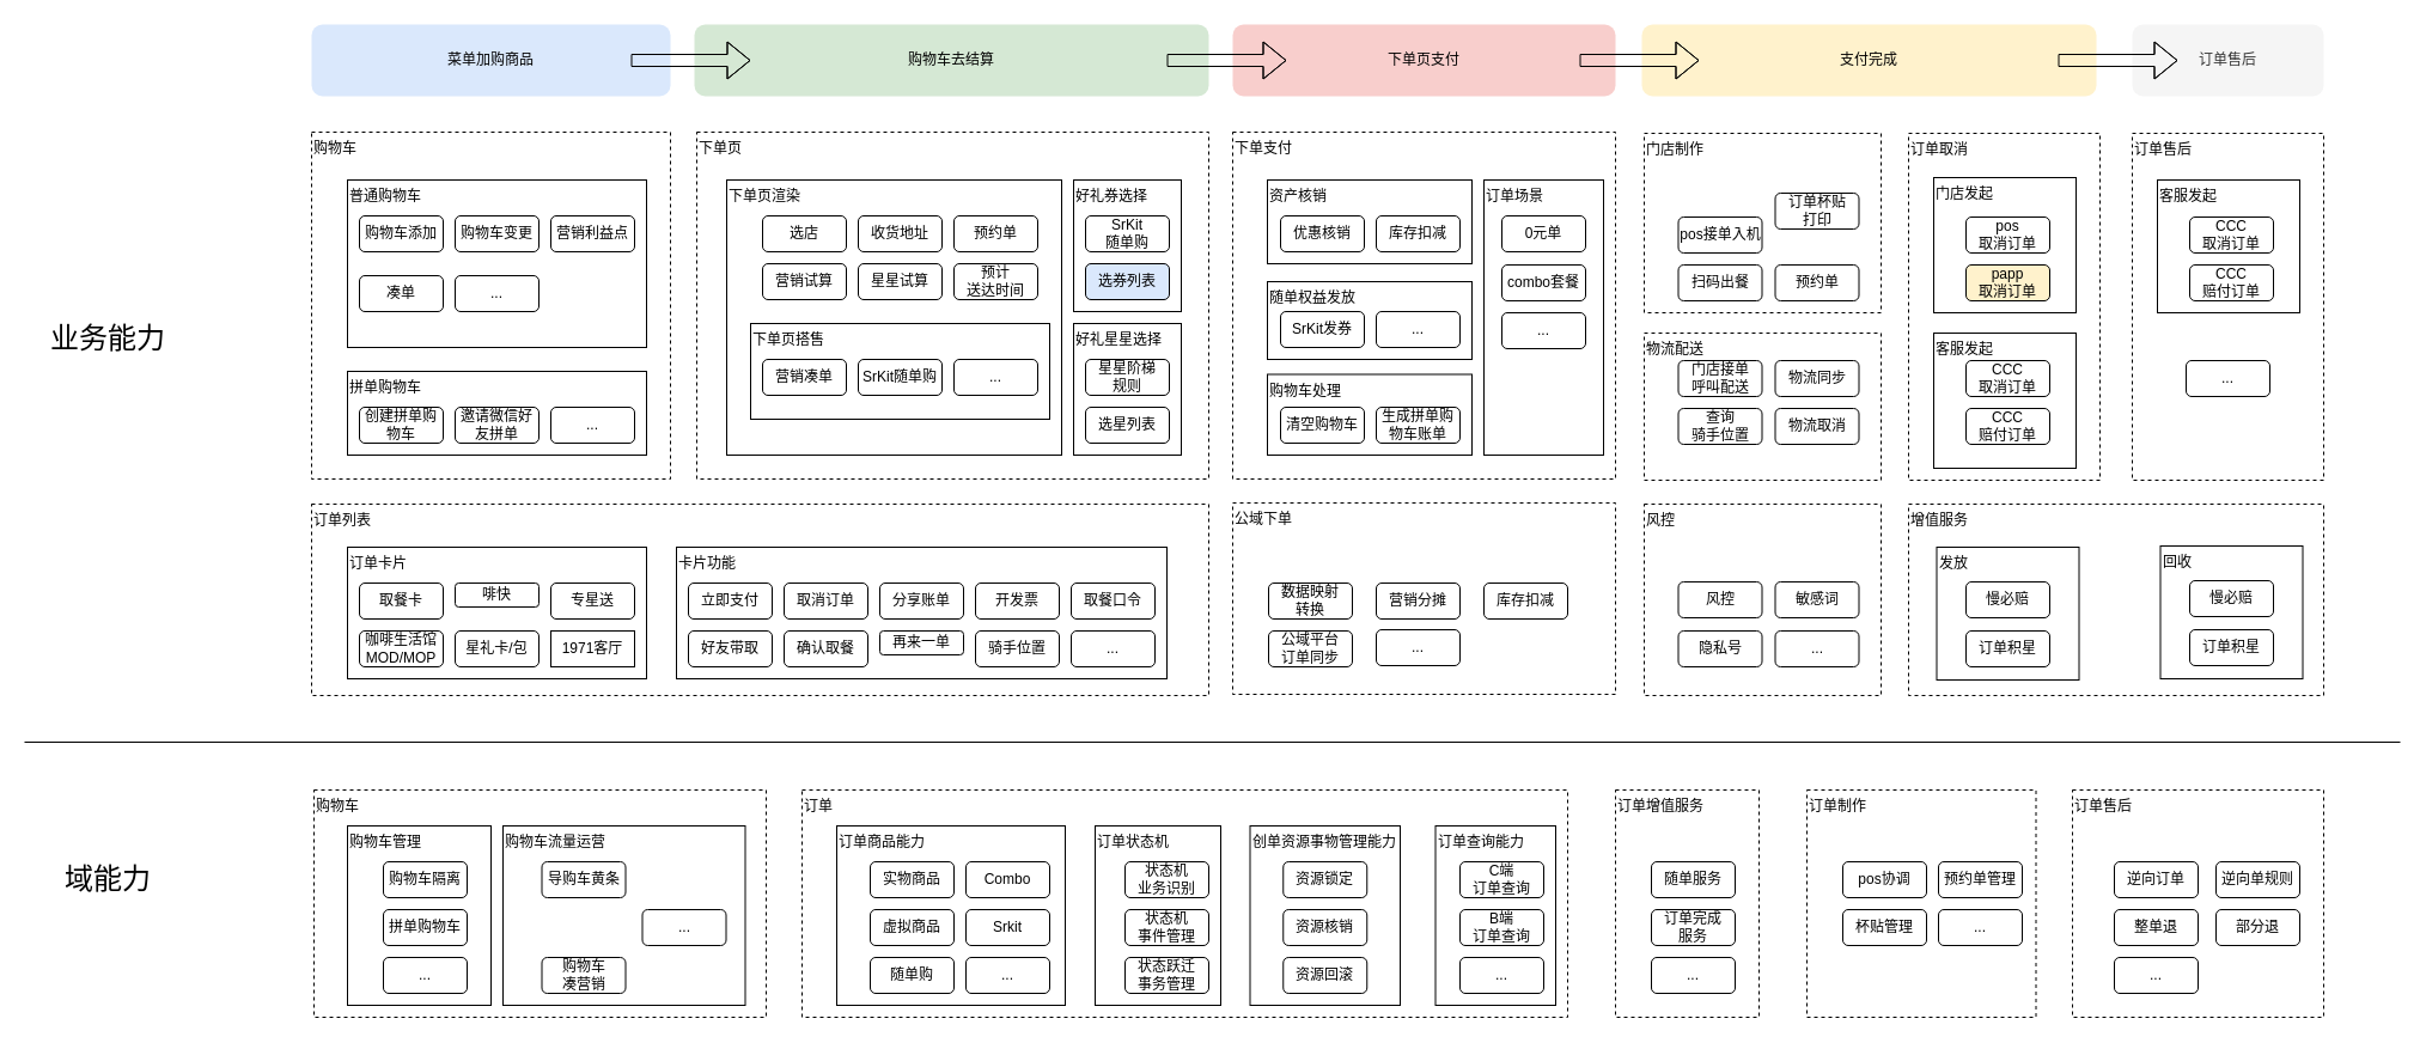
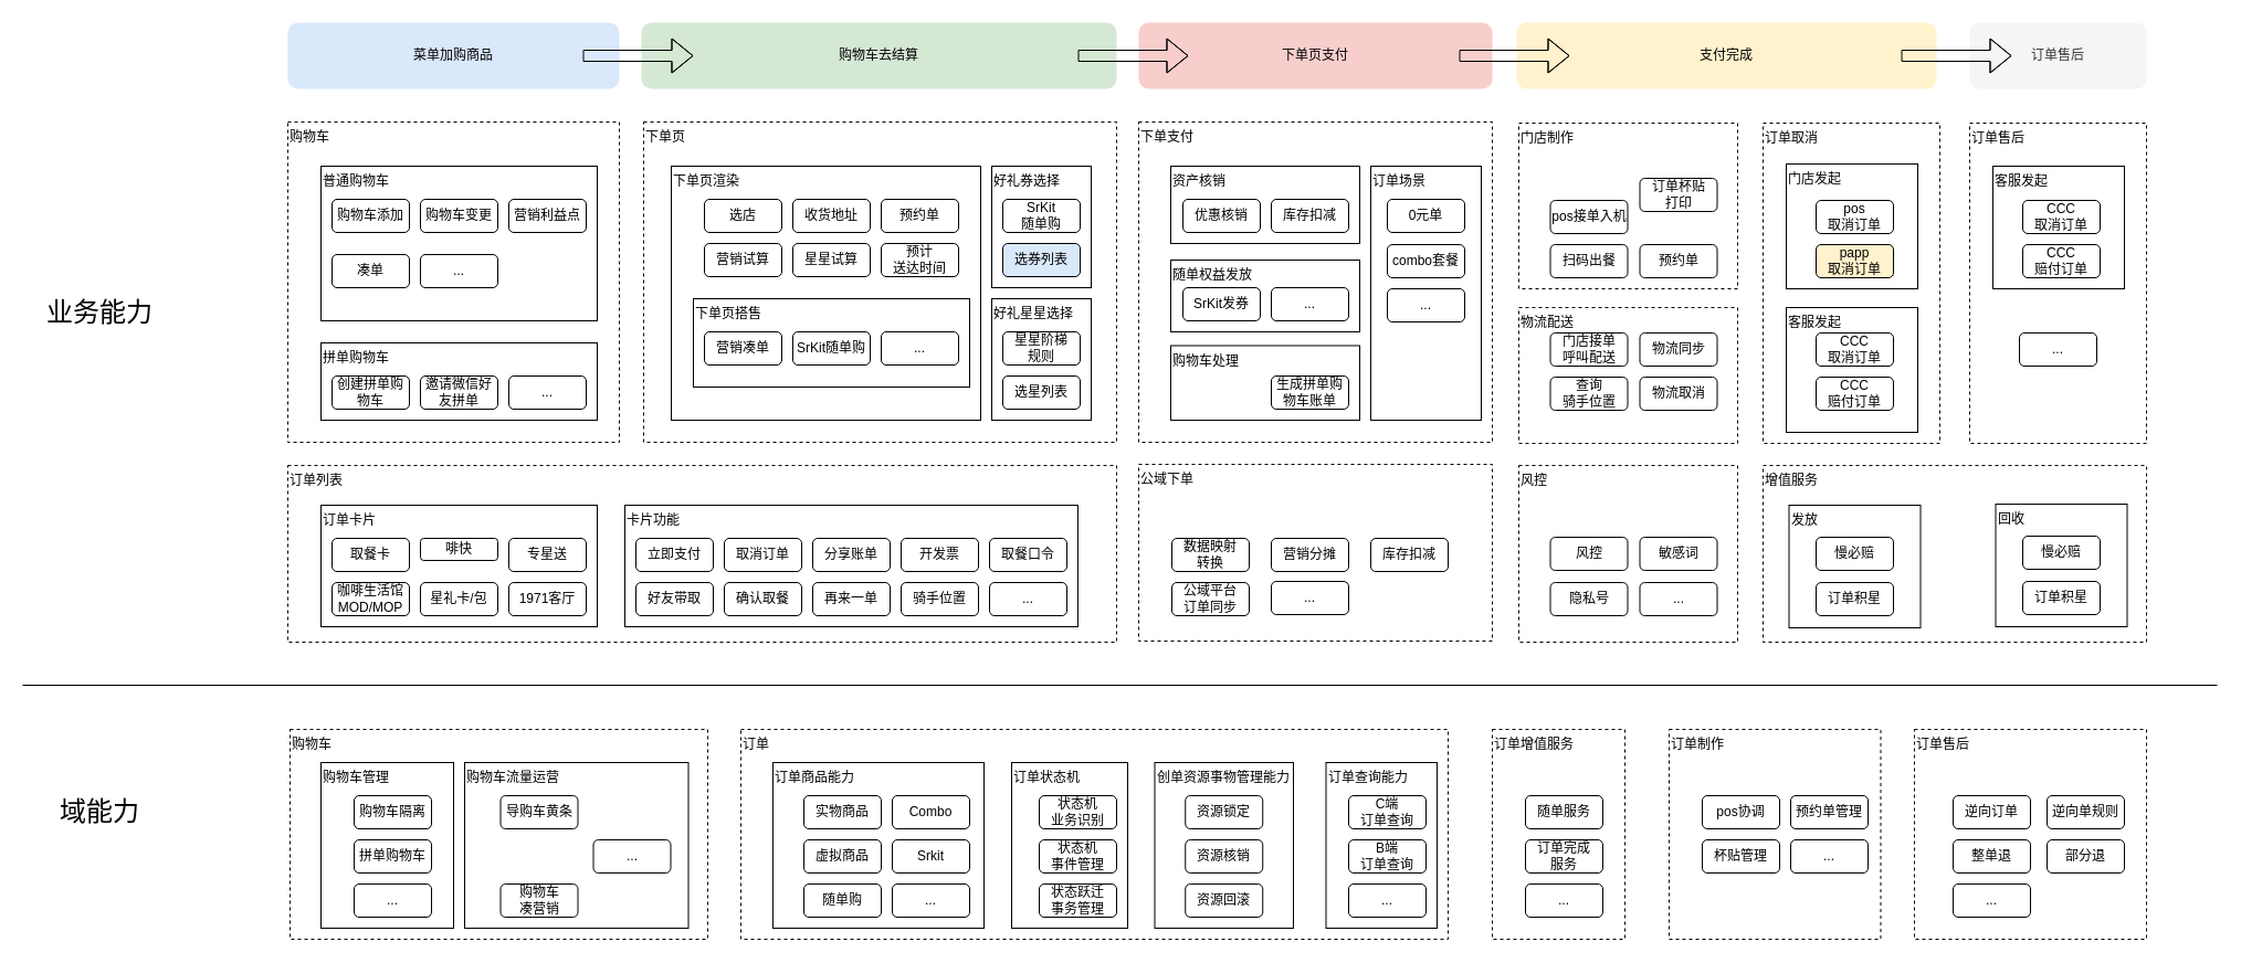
- <mxCell id="90" value="清空购物车" style="rounded=1;whiteSpace=wrap;html=1;" parent="1" vertex="1"><mxGeometry x="1070" y="340" width="70" height="30" as="geometry" /></mxCell>
- <mxCell id="63" value="再来一单" style="rounded=1;whiteSpace=wrap;html=1;" parent="1" vertex="1"><mxGeometry x="735" y="527" width="70" height="20" as="geometry" /></mxCell>
+ <mxCell id="63" value="再来一单" style="rounded=1;whiteSpace=wrap;html=1;" parent="1" vertex="1"><mxGeometry x="735" y="527" width="70" height="30" as="geometry" /></mxCell>
- <mxCell id="56" value="1971客厅" style="whiteSpace=wrap;html=1;rounded=0;" parent="1" vertex="1"><mxGeometry x="460" y="527" width="70" height="30" as="geometry" /></mxCell>
+ <mxCell id="56" value="1971客厅" style="rounded=1;whiteSpace=wrap;html=1;" parent="1" vertex="1"><mxGeometry x="460" y="527" width="70" height="30" as="geometry" /></mxCell>
